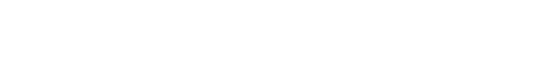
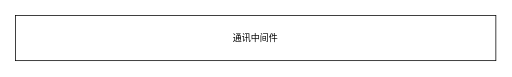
+ <mxCell id="2" value="通讯中间件" style="rounded=0;whiteSpace=wrap;html=1;" vertex="1" parent="1"><mxGeometry x="20" y="20" width="640" height="60" as="geometry" /></mxCell>
